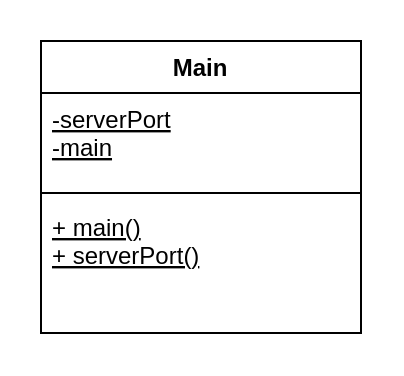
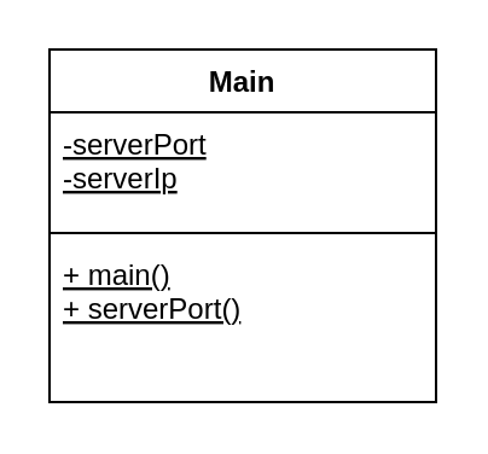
- <mxCell id="3" value="-serverPort&#10;-main" style="text;strokeColor=none;fillColor=none;align=left;verticalAlign=top;spacingLeft=4;spacingRight=4;overflow=hidden;rotatable=0;points=[[0,0.5],[1,0.5]];portConstraint=eastwest;fontStyle=4" parent="2" vertex="1"><mxGeometry y="26" width="160" height="46" as="geometry" /></mxCell>
+ <mxCell id="3" value="-serverPort&#10;-serverIp" style="text;strokeColor=none;fillColor=none;align=left;verticalAlign=top;spacingLeft=4;spacingRight=4;overflow=hidden;rotatable=0;points=[[0,0.5],[1,0.5]];portConstraint=eastwest;fontStyle=4" parent="2" vertex="1"><mxGeometry y="26" width="160" height="46" as="geometry" /></mxCell>
